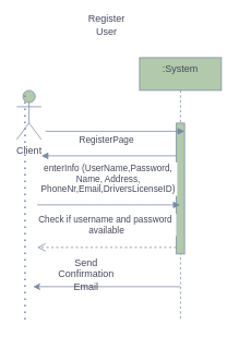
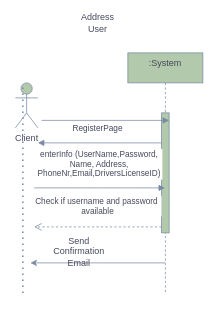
- <mxCell id="9" value="Register User&lt;br&gt;" style="text;html=1;strokeColor=none;fillColor=none;align=center;verticalAlign=middle;whiteSpace=wrap;rounded=0;fontColor=#46495D;" parent="1" vertex="1"><mxGeometry x="110" y="20" width="40" height="20" as="geometry" /></mxCell>
+ <mxCell id="9" value="Address User&lt;br&gt;" style="text;html=1;strokeColor=none;fillColor=none;align=center;verticalAlign=middle;whiteSpace=wrap;rounded=0;fontColor=#46495D;" parent="1" vertex="1"><mxGeometry x="110" y="20" width="40" height="20" as="geometry" /></mxCell>
